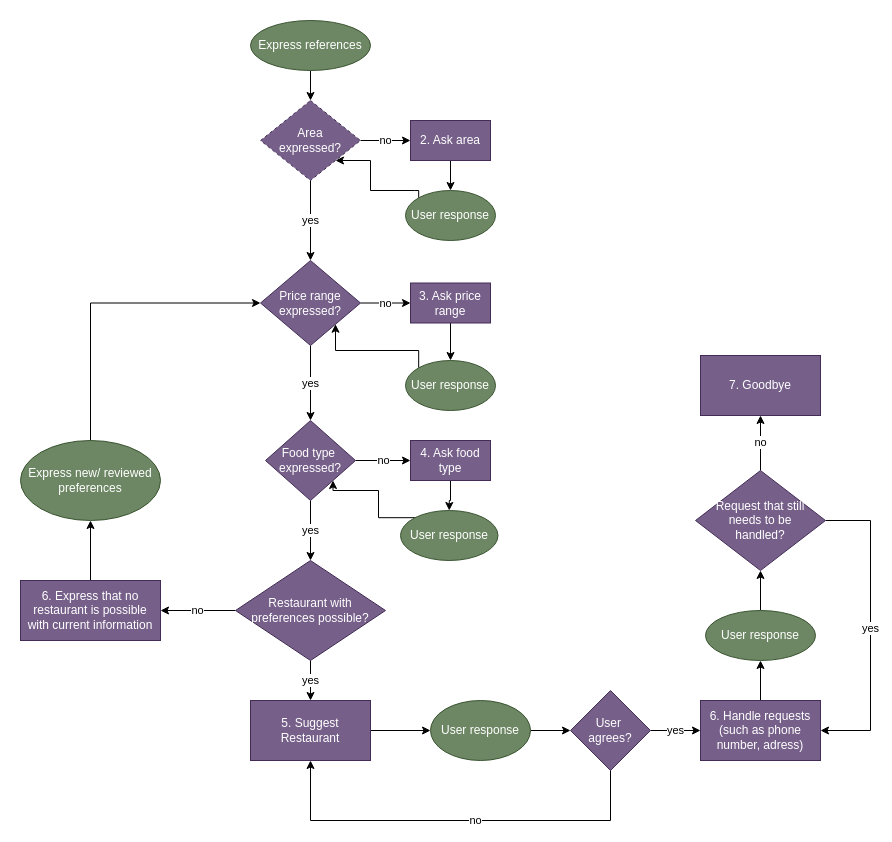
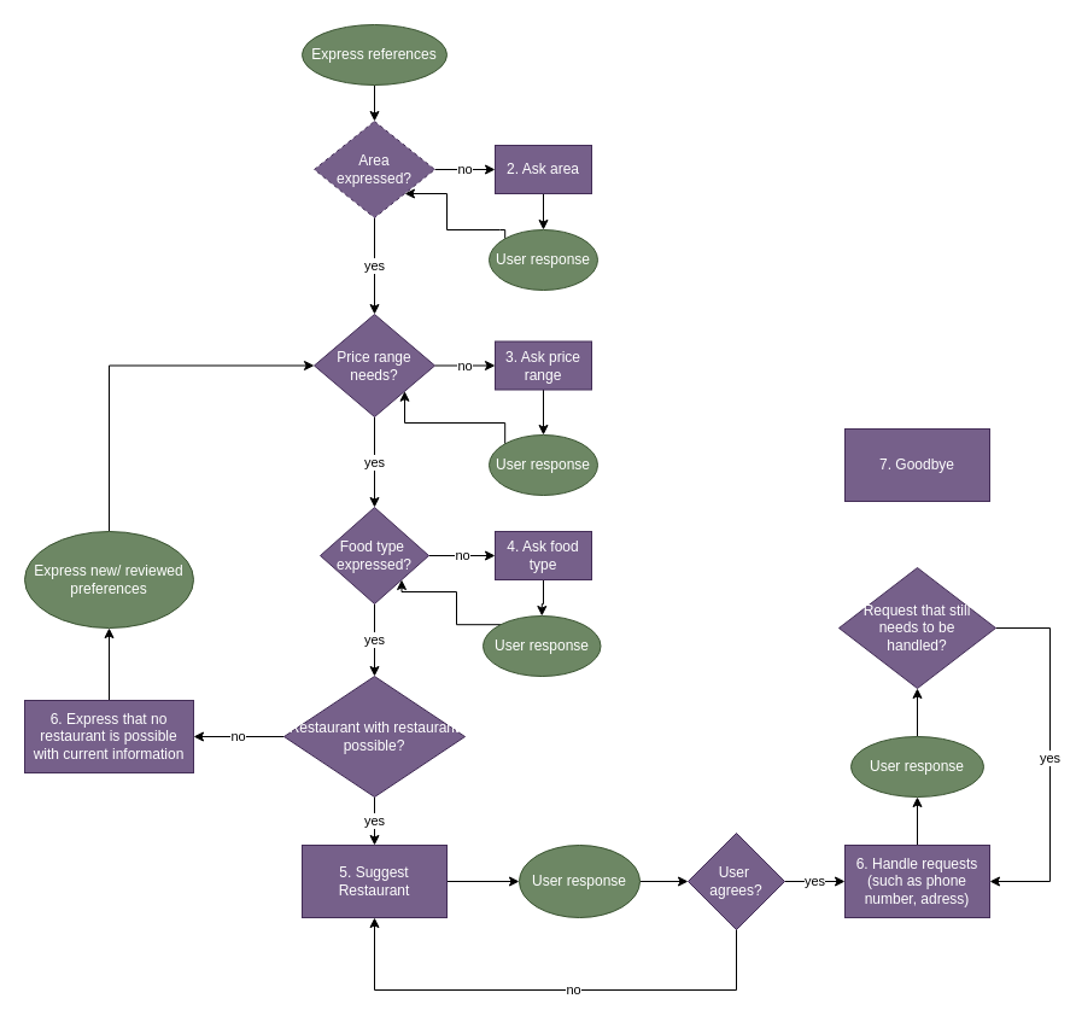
- <mxCell id="11" value="Price range&lt;br&gt;expressed?" style="rhombus;whiteSpace=wrap;html=1;fillColor=#76608a;fontColor=#ffffff;strokeColor=#432D57;" vertex="1" parent="1"><mxGeometry x="260" y="260" width="100" height="85" as="geometry" /></mxCell>
+ <mxCell id="11" value="Price range&lt;br&gt;needs?" style="rhombus;whiteSpace=wrap;html=1;fillColor=#76608a;fontColor=#ffffff;strokeColor=#432D57;" vertex="1" parent="1"><mxGeometry x="260" y="260" width="100" height="85" as="geometry" /></mxCell>
- <mxCell id="44" value="no" style="edgeStyle=orthogonalEdgeStyle;rounded=0;orthogonalLoop=1;jettySize=auto;html=1;" edge="1" parent="1" source="46" target="39"><mxGeometry relative="1" as="geometry" /></mxCell>
- <mxCell id="31" value="Restaurant with preferences possible?" style="rhombus;whiteSpace=wrap;html=1;fillColor=#76608a;fontColor=#ffffff;strokeColor=#432D57;" vertex="1" parent="1"><mxGeometry x="235" y="560" width="150" height="100" as="geometry" /></mxCell>
+ <mxCell id="31" value="Restaurant with restaurant possible?" style="rhombus;whiteSpace=wrap;html=1;fillColor=#76608a;fontColor=#ffffff;strokeColor=#432D57;" vertex="1" parent="1"><mxGeometry x="235" y="560" width="150" height="100" as="geometry" /></mxCell>
